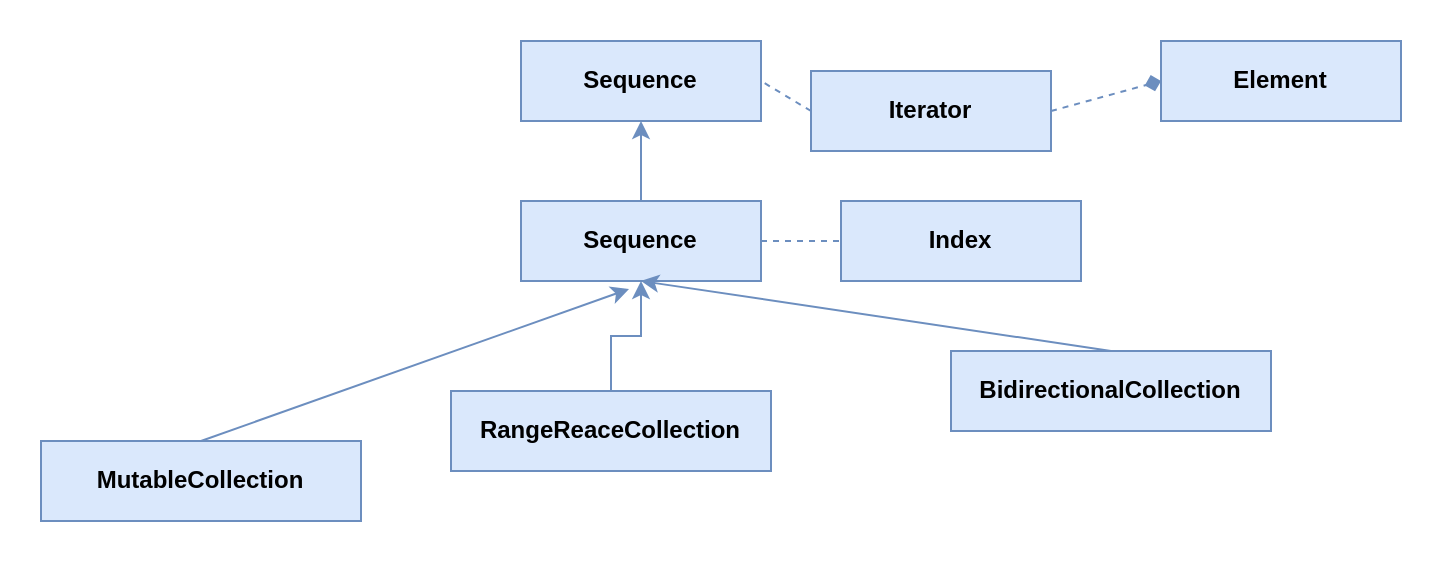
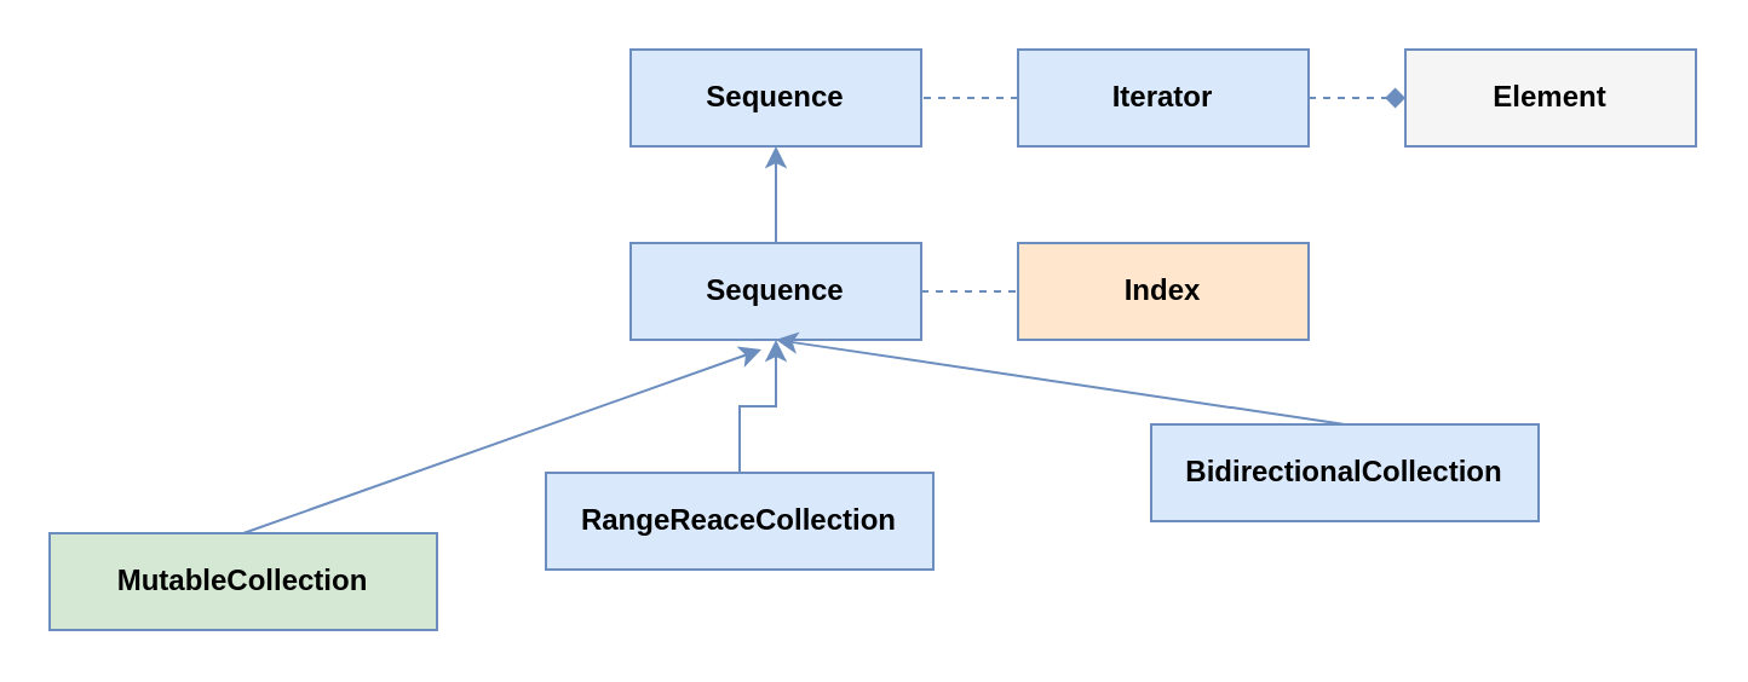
- <mxCell id="5" value="Element" style="rounded=0;whiteSpace=wrap;html=1;fontStyle=1;fillColor=#dae8fc;strokeColor=#6c8ebf;" vertex="1" parent="1"><mxGeometry x="580" y="20" width="120" height="40" as="geometry" /></mxCell>
+ <mxCell id="5" value="Element" style="rounded=0;whiteSpace=wrap;html=1;fontStyle=1;fillColor=#f5f5f5;strokeColor=#6c8ebf;" vertex="1" parent="1"><mxGeometry x="580" y="20" width="120" height="40" as="geometry" /></mxCell>
- <mxCell id="4" value="Iterator" style="rounded=0;whiteSpace=wrap;html=1;fontStyle=1;fillColor=#dae8fc;strokeColor=#6c8ebf;" vertex="1" parent="1"><mxGeometry x="405" y="35" width="120" height="40" as="geometry" /></mxCell>
+ <mxCell id="4" value="Iterator" style="rounded=0;whiteSpace=wrap;html=1;fontStyle=1;fillColor=#dae8fc;strokeColor=#6c8ebf;" vertex="1" parent="1"><mxGeometry x="420" y="20" width="120" height="40" as="geometry" /></mxCell>
- <mxCell id="8" value="Index" style="rounded=0;whiteSpace=wrap;html=1;fontStyle=1;fillColor=#dae8fc;strokeColor=#6c8ebf;" vertex="1" parent="1"><mxGeometry x="420" y="100" width="120" height="40" as="geometry" /></mxCell>
+ <mxCell id="8" value="Index" style="rounded=0;whiteSpace=wrap;html=1;fontStyle=1;fillColor=#ffe6cc;strokeColor=#6c8ebf;" vertex="1" parent="1"><mxGeometry x="420" y="100" width="120" height="40" as="geometry" /></mxCell>
- <mxCell id="9" value="MutableCollection" style="rounded=0;whiteSpace=wrap;html=1;fillColor=#dae8fc;strokeColor=#6c8ebf;fontStyle=1" vertex="1" parent="1"><mxGeometry x="20" y="220" width="160" height="40" as="geometry" /></mxCell>
+ <mxCell id="9" value="MutableCollection" style="rounded=0;whiteSpace=wrap;html=1;fillColor=#d5e8d4;strokeColor=#6c8ebf;fontStyle=1;" vertex="1" parent="1"><mxGeometry x="20" y="220" width="160" height="40" as="geometry" /></mxCell>
